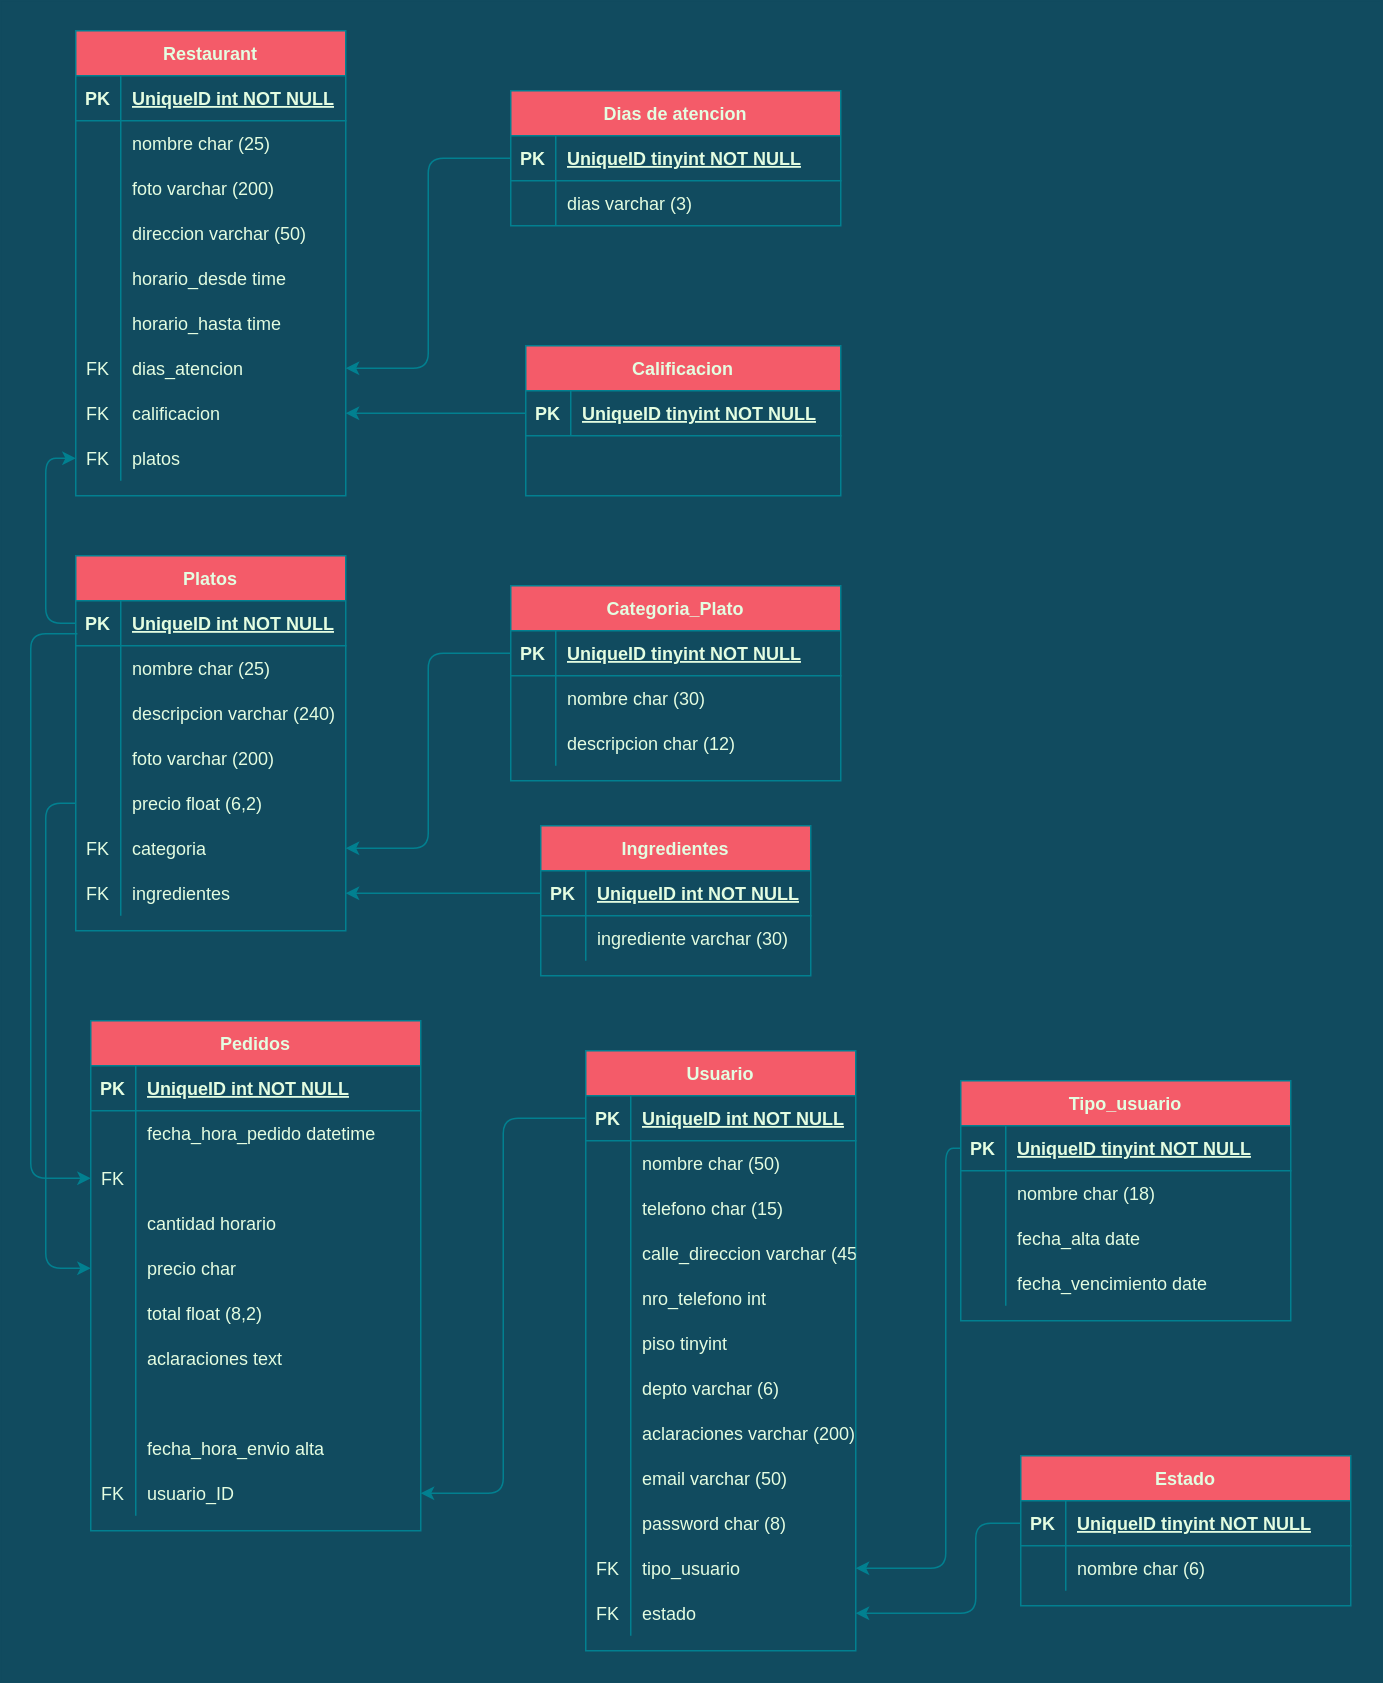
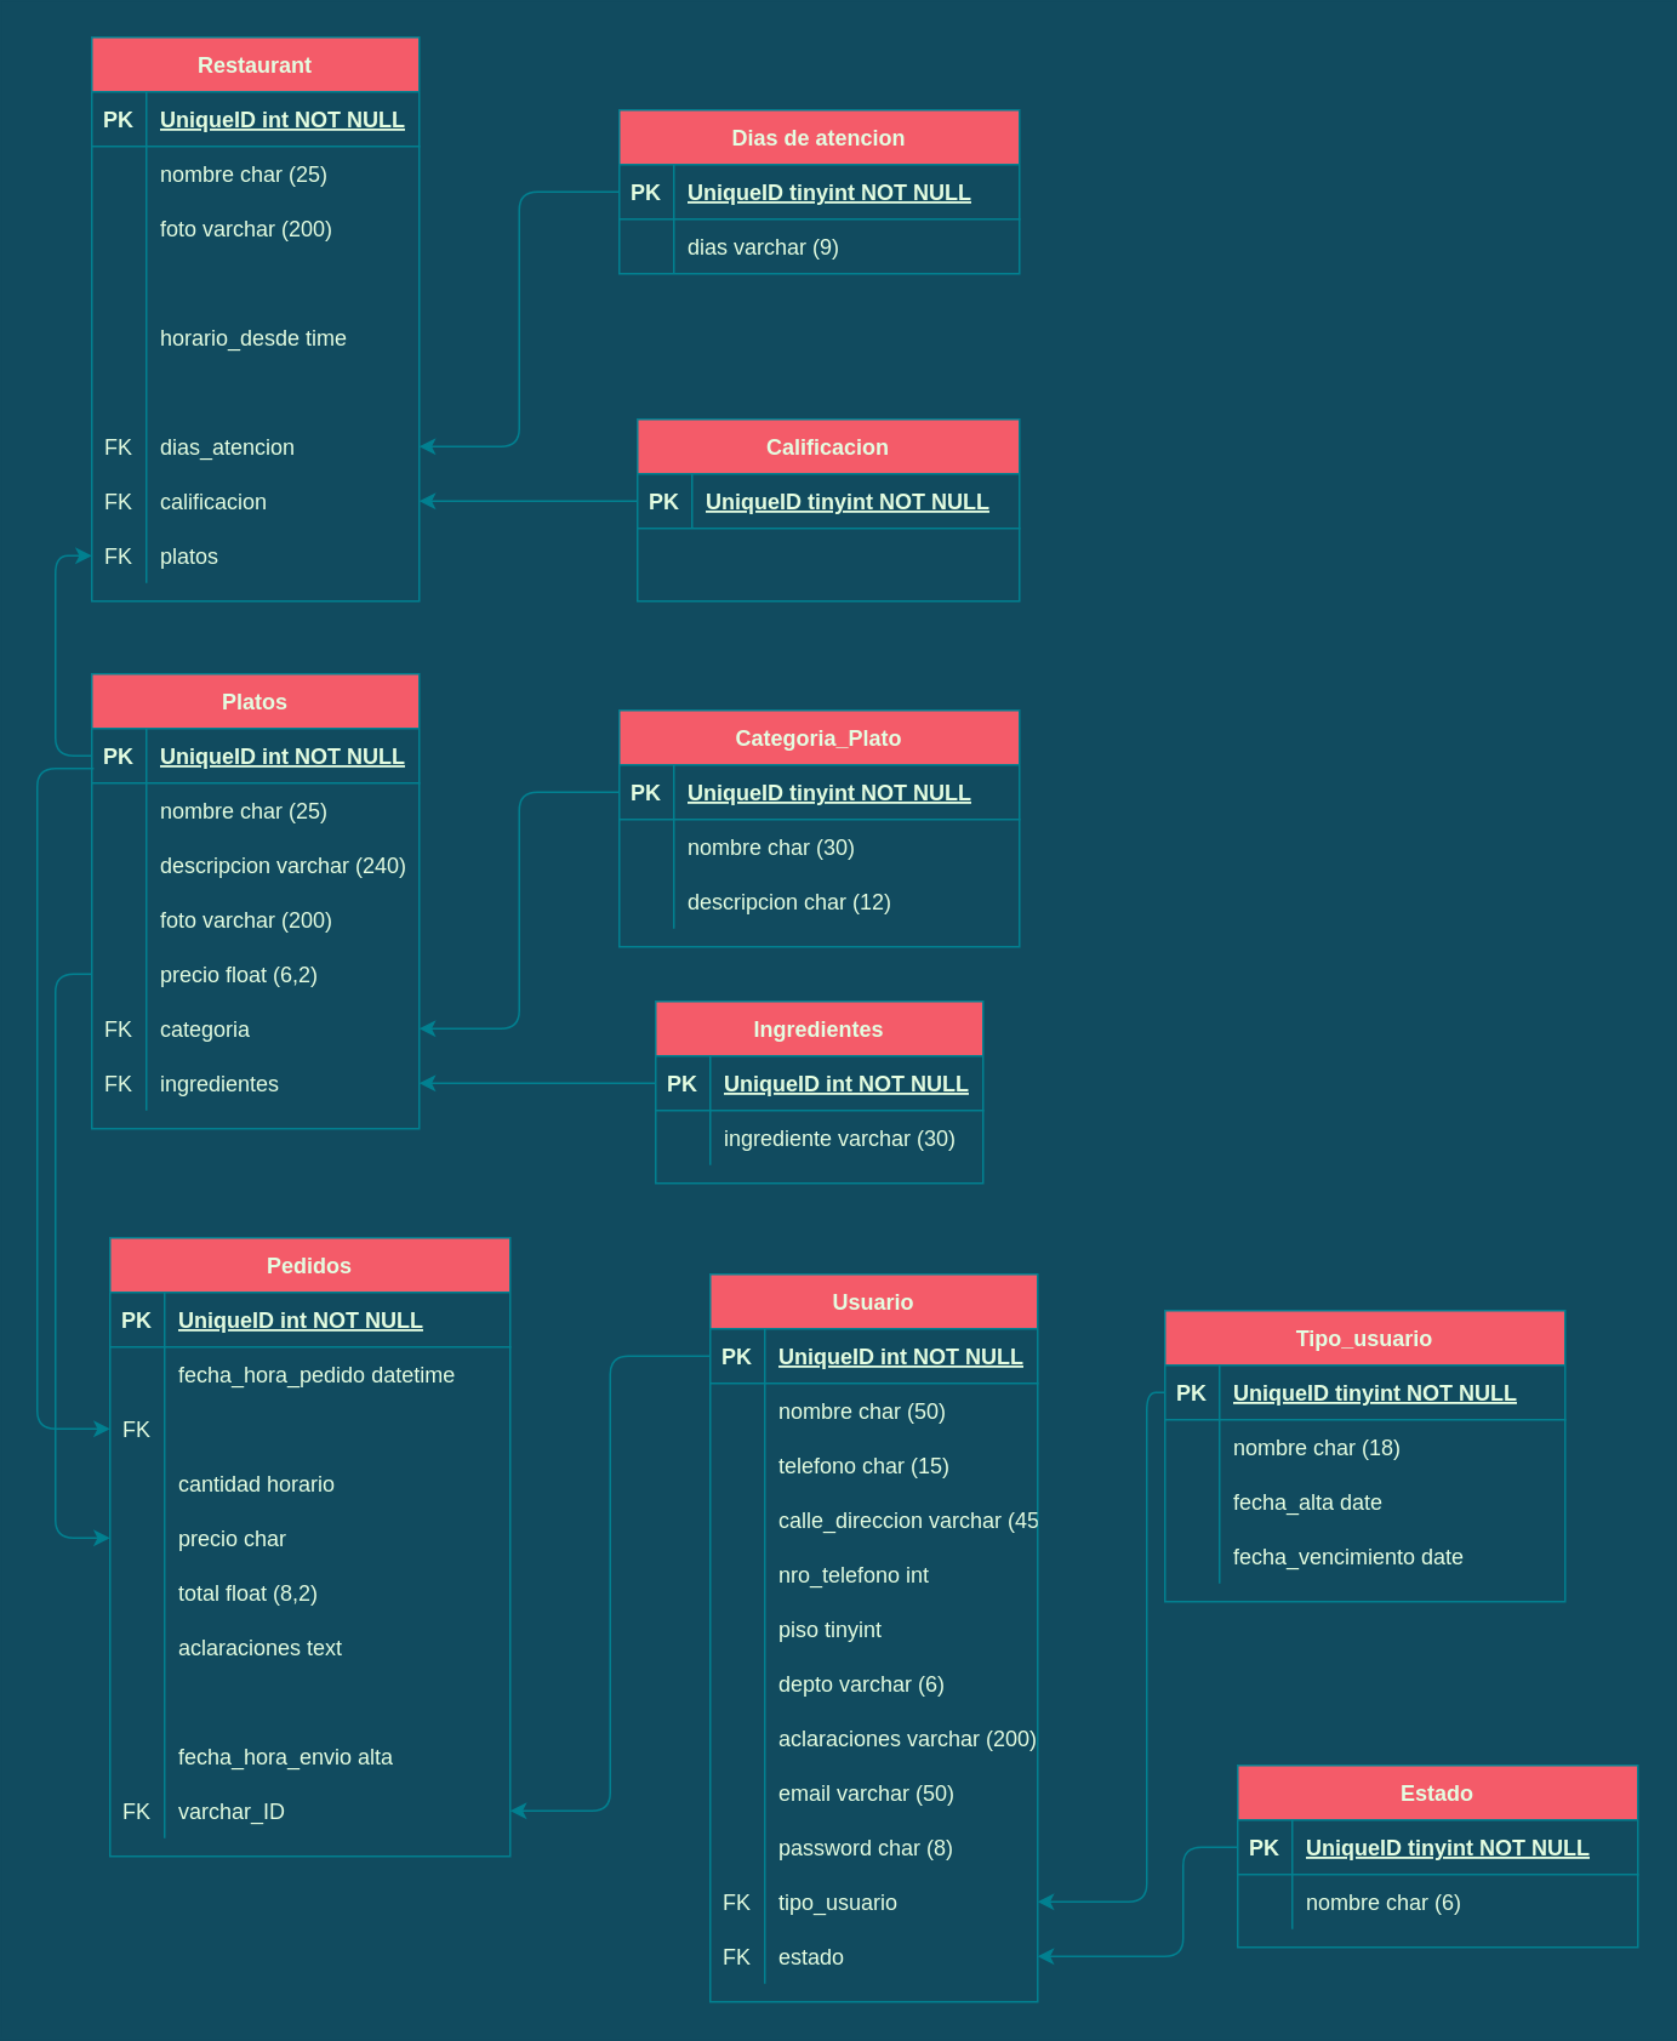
- <mxCell id="36" value="dias varchar (3)" style="shape=partialRectangle;connectable=0;fillColor=none;top=0;left=0;bottom=0;right=0;align=left;spacingLeft=6;overflow=hidden;strokeColor=#028090;fontColor=#E4FDE1;" vertex="1" parent="34"><mxGeometry x="30" width="190" height="30" as="geometry" /></mxCell>
+ <mxCell id="36" value="dias varchar (9)" style="shape=partialRectangle;connectable=0;fillColor=none;top=0;left=0;bottom=0;right=0;align=left;spacingLeft=6;overflow=hidden;strokeColor=#028090;fontColor=#E4FDE1;" vertex="1" parent="34"><mxGeometry x="30" width="190" height="30" as="geometry" /></mxCell>
- <mxCell id="14" value="direccion varchar (50)" style="shape=partialRectangle;connectable=0;fillColor=none;top=0;left=0;bottom=0;right=0;align=left;spacingLeft=6;overflow=hidden;strokeColor=#028090;fontColor=#E4FDE1;" vertex="1" parent="12"><mxGeometry x="30" width="150" height="30" as="geometry" /></mxCell>
- <mxCell id="20" value="horario_hasta time" style="shape=partialRectangle;connectable=0;fillColor=none;top=0;left=0;bottom=0;right=0;align=left;spacingLeft=6;overflow=hidden;strokeColor=#028090;fontColor=#E4FDE1;" vertex="1" parent="18"><mxGeometry x="30" width="150" height="30" as="geometry" /></mxCell>
- <mxCell id="110" value="usuario_ID" style="shape=partialRectangle;connectable=0;fillColor=none;top=0;left=0;bottom=0;right=0;align=left;spacingLeft=6;overflow=hidden;strokeColor=#028090;fontColor=#E4FDE1;" vertex="1" parent="108"><mxGeometry x="30" width="190" height="30" as="geometry" /></mxCell>
+ <mxCell id="110" value="varchar_ID" style="shape=partialRectangle;connectable=0;fillColor=none;top=0;left=0;bottom=0;right=0;align=left;spacingLeft=6;overflow=hidden;strokeColor=#028090;fontColor=#E4FDE1;" vertex="1" parent="108"><mxGeometry x="30" width="190" height="30" as="geometry" /></mxCell>
